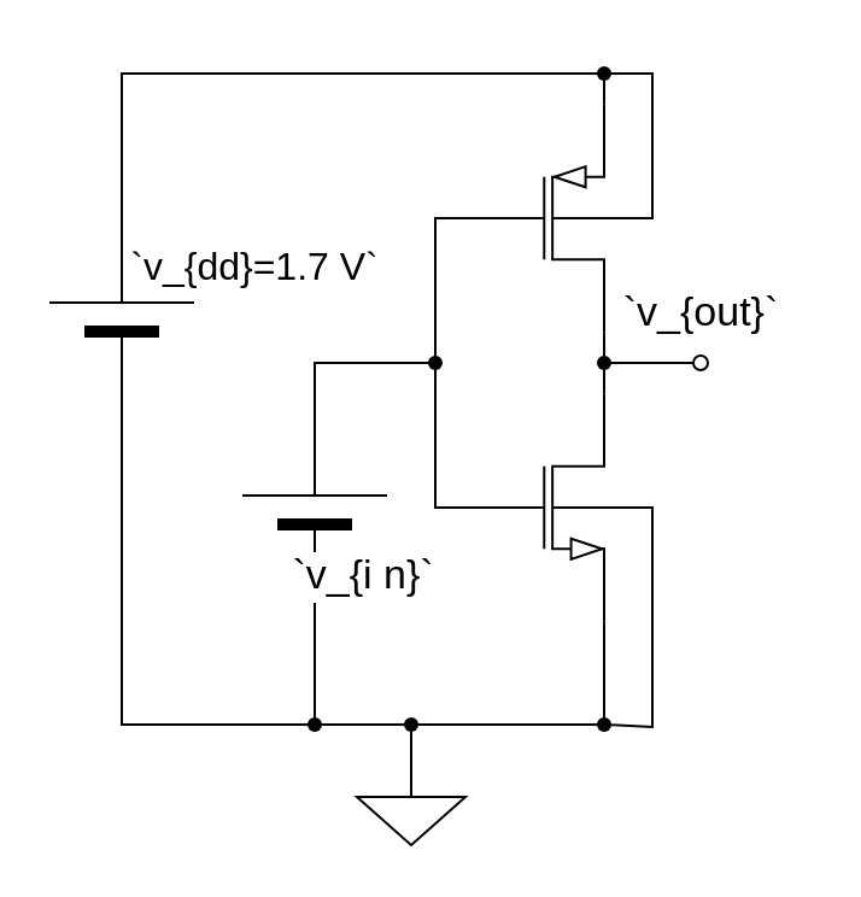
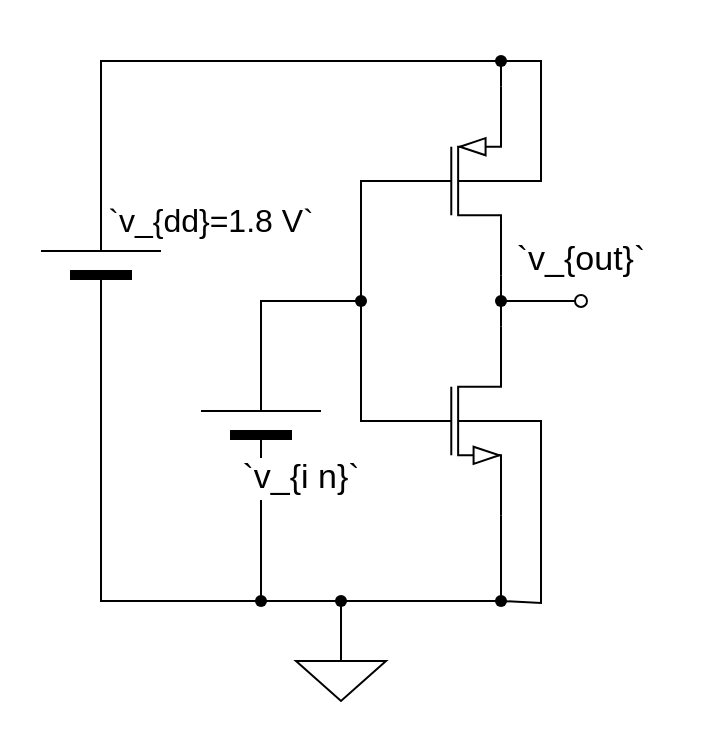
- <mxCell id="31" value="&lt;span style=&quot;font-size: 16px;&quot;&gt;`v_{dd}=1.7 V`&lt;/span&gt;" style="text;html=1;align=center;verticalAlign=middle;resizable=0;points=[];autosize=1;strokeColor=none;fillColor=none;fontSize=16;fontFamily=Helvetica;fontColor=default;labelBackgroundColor=default;" vertex="1" parent="1"><mxGeometry x="40" y="95" width="130" height="30" as="geometry" /></mxCell>
+ <mxCell id="31" value="&lt;span style=&quot;font-size: 16px;&quot;&gt;`v_{dd}=1.8 V`&lt;/span&gt;" style="text;html=1;align=center;verticalAlign=middle;resizable=0;points=[];autosize=1;strokeColor=none;fillColor=none;fontSize=16;fontFamily=Helvetica;fontColor=default;labelBackgroundColor=default;" vertex="1" parent="1"><mxGeometry x="40" y="95" width="130" height="30" as="geometry" /></mxCell>
